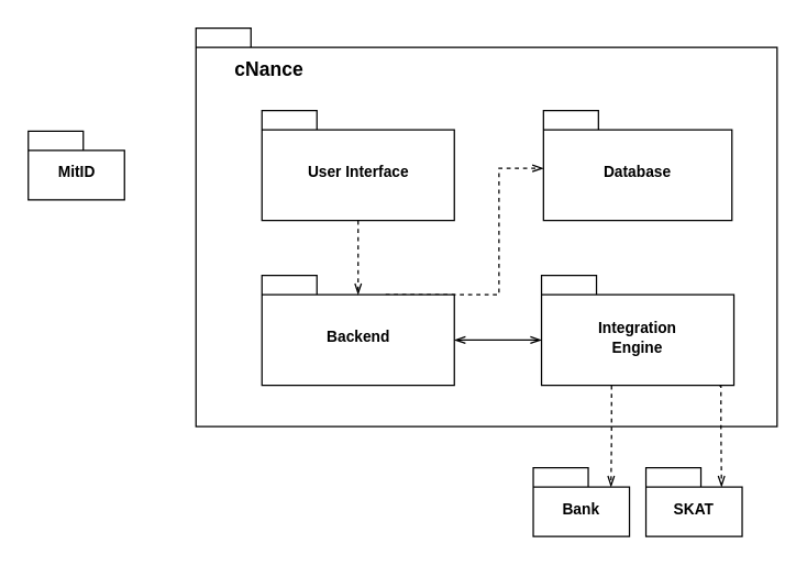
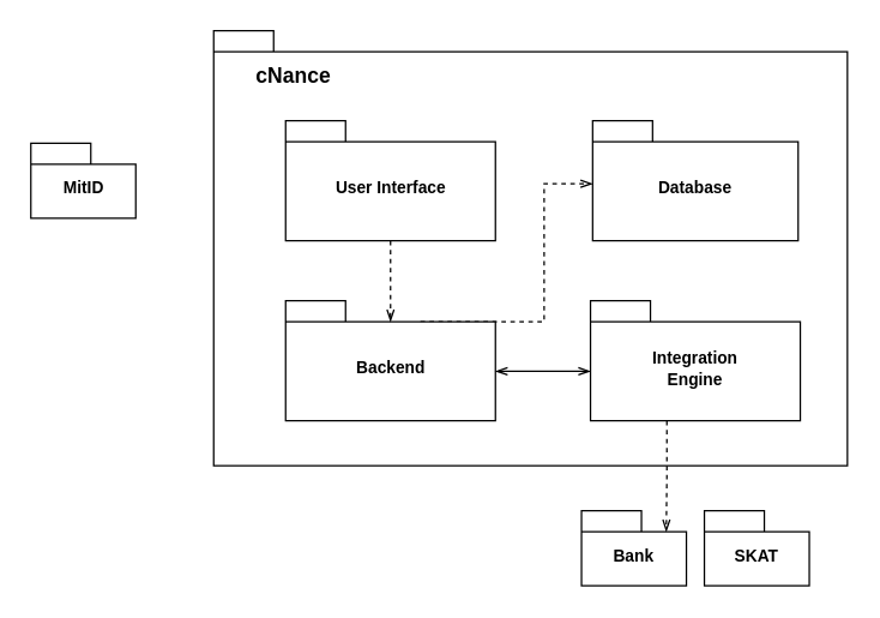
- <mxCell id="7" style="edgeStyle=orthogonalEdgeStyle;rounded=0;orthogonalLoop=1;jettySize=auto;html=1;exitX=0.923;exitY=1.002;exitDx=0;exitDy=0;exitPerimeter=0;entryX=0;entryY=0;entryDx=55;entryDy=14;entryPerimeter=0;dashed=1;fontSize=11;startArrow=none;startFill=0;endArrow=openThin;endFill=0;" parent="1" source="8" target="15" edge="1"><mxGeometry relative="1" as="geometry"><Array as="points"><mxPoint x="524" y="280" /><mxPoint x="524" y="310" /></Array></mxGeometry></mxCell>
